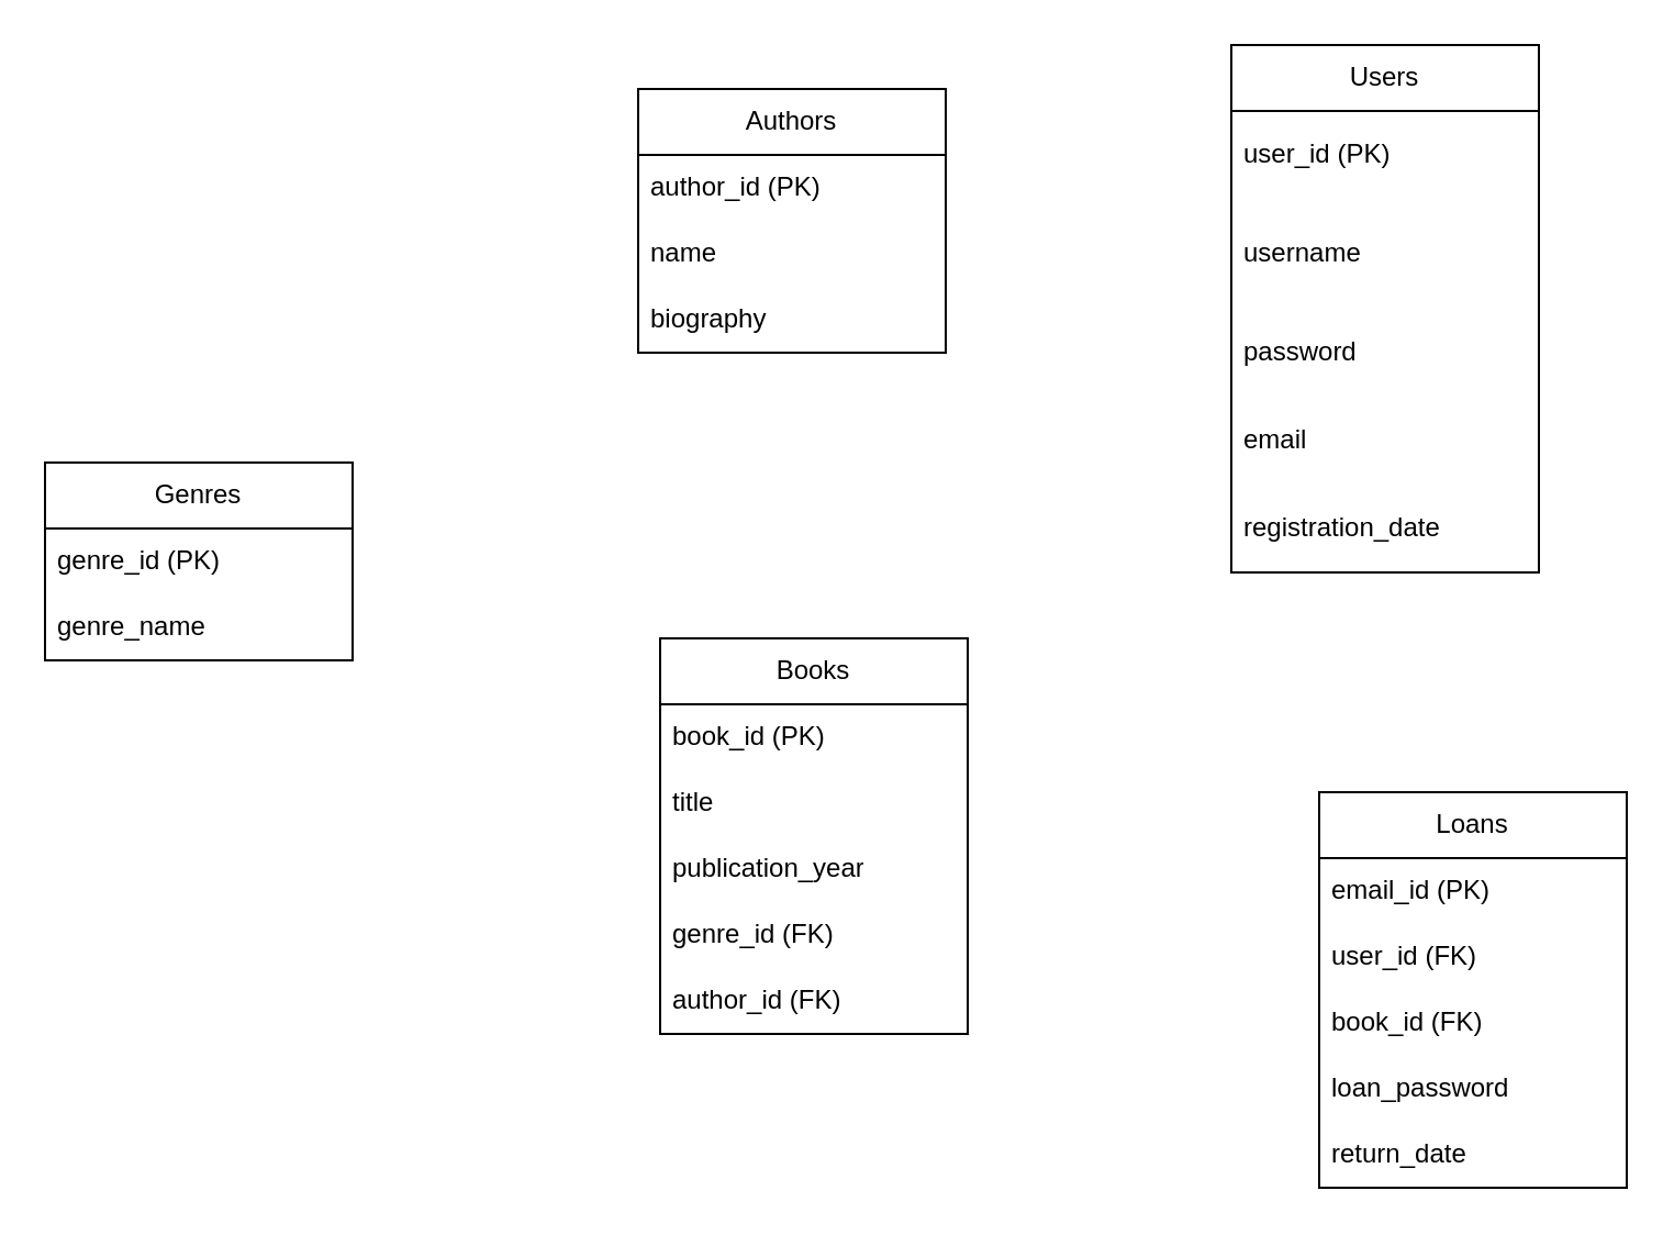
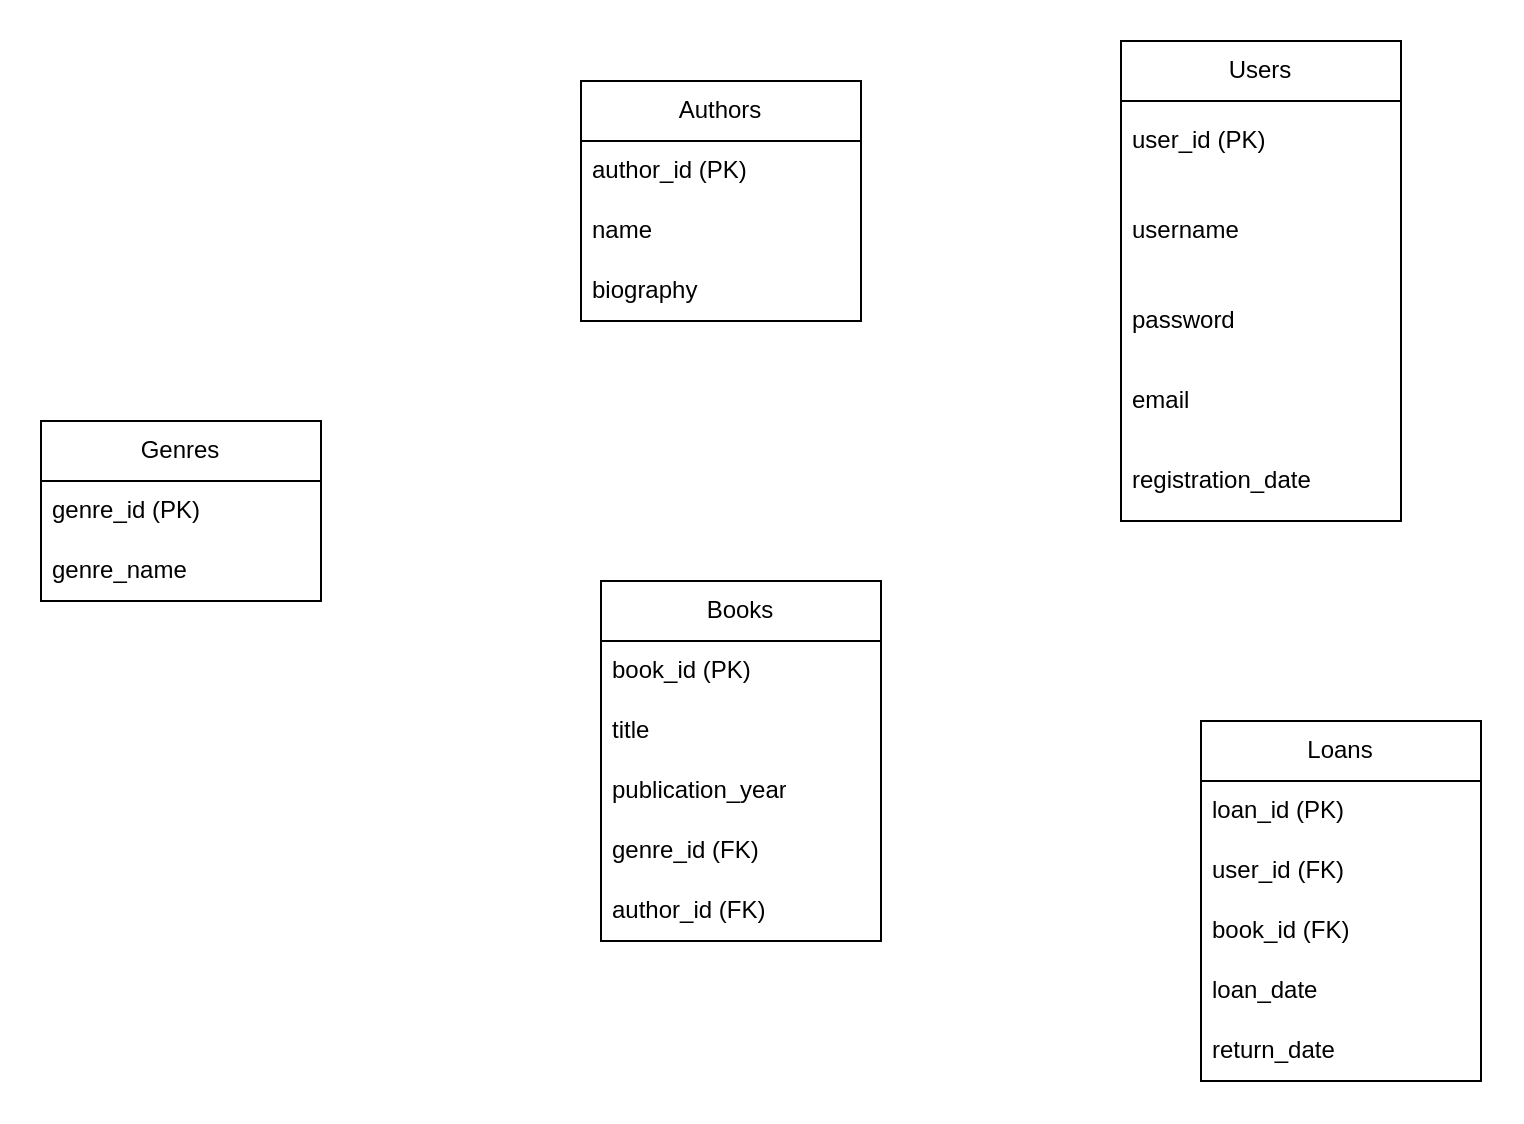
- <mxCell id="16" value="email_id (PK)" style="text;strokeColor=none;fillColor=none;align=left;verticalAlign=middle;spacingLeft=4;spacingRight=4;overflow=hidden;points=[[0,0.5],[1,0.5]];portConstraint=eastwest;rotatable=0;whiteSpace=wrap;html=1;" vertex="1" parent="15"><mxGeometry y="30" width="140" height="30" as="geometry" /></mxCell>
+ <mxCell id="16" value="loan_id (PK)" style="text;strokeColor=none;fillColor=none;align=left;verticalAlign=middle;spacingLeft=4;spacingRight=4;overflow=hidden;points=[[0,0.5],[1,0.5]];portConstraint=eastwest;rotatable=0;whiteSpace=wrap;html=1;" vertex="1" parent="15"><mxGeometry y="30" width="140" height="30" as="geometry" /></mxCell>
- <mxCell id="19" value="loan_password" style="text;strokeColor=none;fillColor=none;align=left;verticalAlign=middle;spacingLeft=4;spacingRight=4;overflow=hidden;points=[[0,0.5],[1,0.5]];portConstraint=eastwest;rotatable=0;whiteSpace=wrap;html=1;" vertex="1" parent="15"><mxGeometry y="120" width="140" height="30" as="geometry" /></mxCell>
+ <mxCell id="19" value="loan_date" style="text;strokeColor=none;fillColor=none;align=left;verticalAlign=middle;spacingLeft=4;spacingRight=4;overflow=hidden;points=[[0,0.5],[1,0.5]];portConstraint=eastwest;rotatable=0;whiteSpace=wrap;html=1;" vertex="1" parent="15"><mxGeometry y="120" width="140" height="30" as="geometry" /></mxCell>
